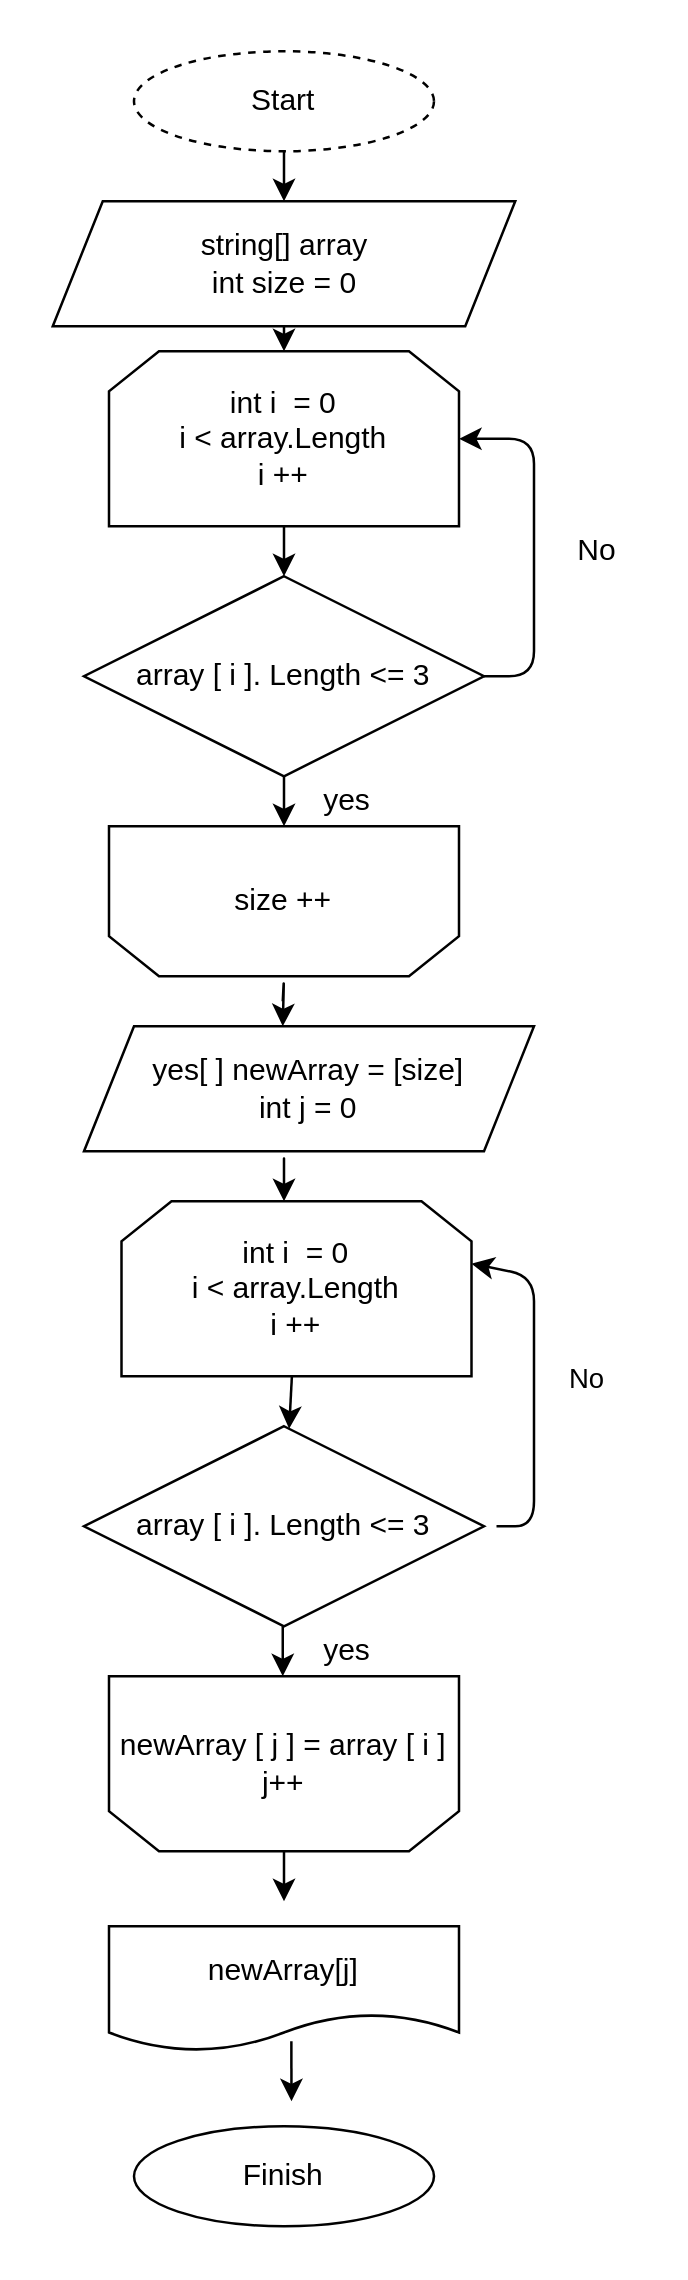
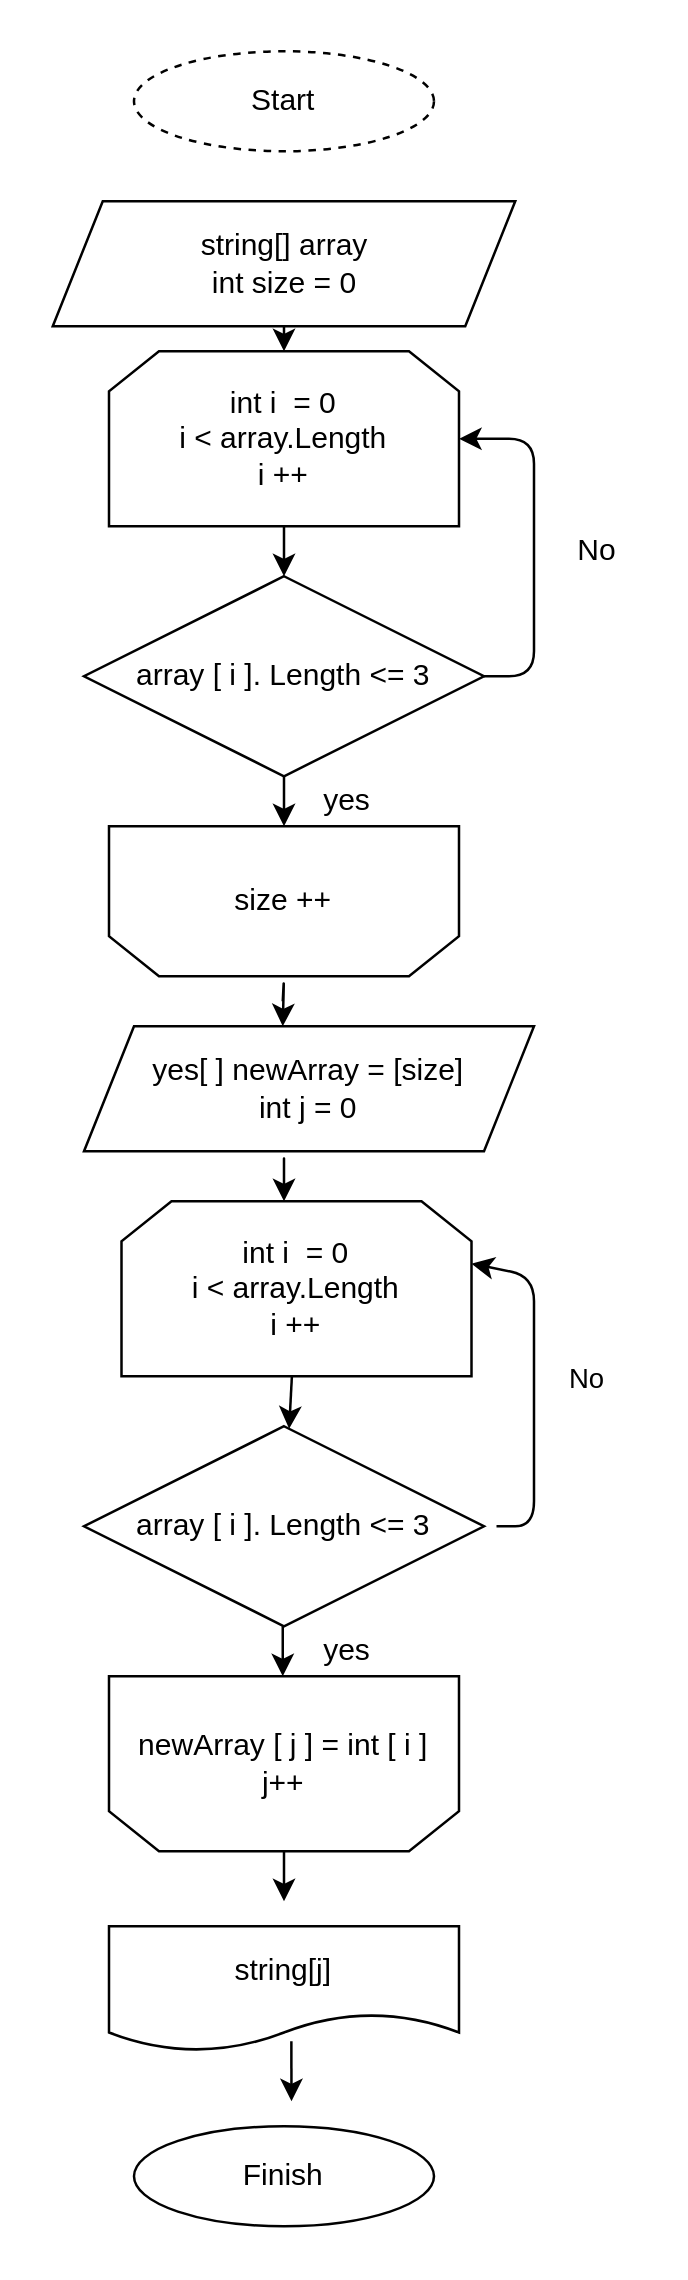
- <mxCell id="3" value="" style="endArrow=classic;html=1;exitX=0.5;exitY=1;exitDx=0;exitDy=0;entryX=0.5;entryY=0;entryDx=0;entryDy=0;" parent="1" source="2" edge="1" target="4"><mxGeometry width="50" height="50" relative="1" as="geometry"><mxPoint x="143" y="370" as="sourcePoint" /><mxPoint x="123" y="80" as="targetPoint" /></mxGeometry></mxCell>
- <mxCell id="27" value="newArray [ j ] = array [ i ]&lt;br&gt;j++" style="shape=loopLimit;whiteSpace=wrap;html=1;direction=west;" vertex="1" parent="1"><mxGeometry x="43" y="670" width="140" height="70" as="geometry" /></mxCell>
+ <mxCell id="27" value="newArray [ j ] = int [ i ]&lt;br&gt;j++" style="shape=loopLimit;whiteSpace=wrap;html=1;direction=west;" vertex="1" parent="1"><mxGeometry x="43" y="670" width="140" height="70" as="geometry" /></mxCell>
- <mxCell id="28" value="newArray[j]" style="shape=document;whiteSpace=wrap;html=1;boundedLbl=1;" vertex="1" parent="1"><mxGeometry x="43" y="770" width="140" height="50" as="geometry" /></mxCell>
+ <mxCell id="28" value="string[j]" style="shape=document;whiteSpace=wrap;html=1;boundedLbl=1;" vertex="1" parent="1"><mxGeometry x="43" y="770" width="140" height="50" as="geometry" /></mxCell>
